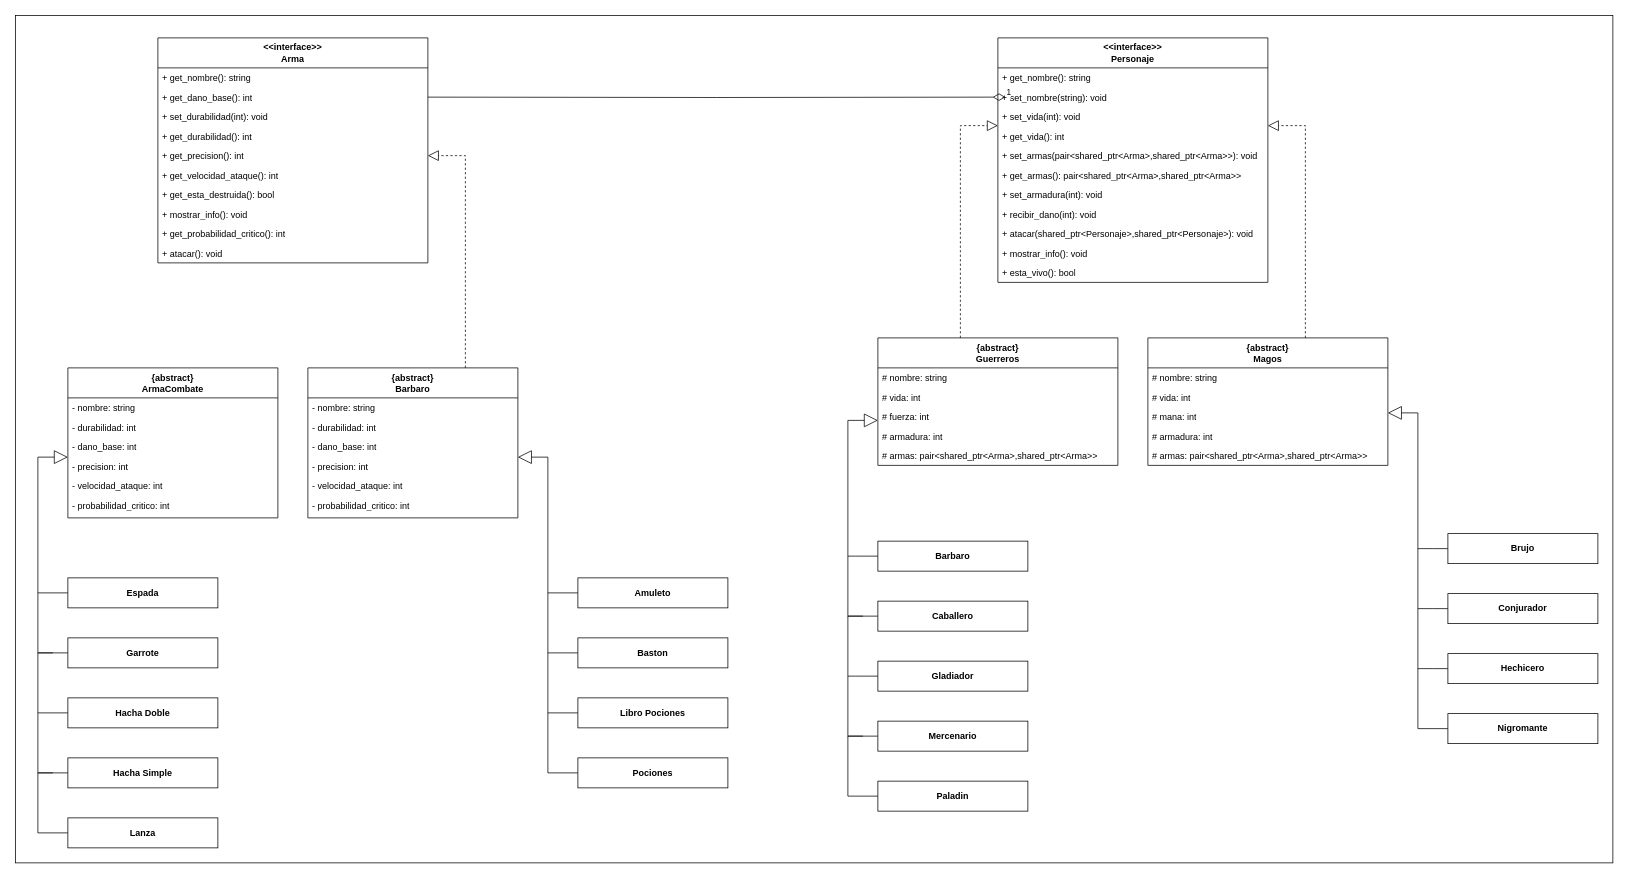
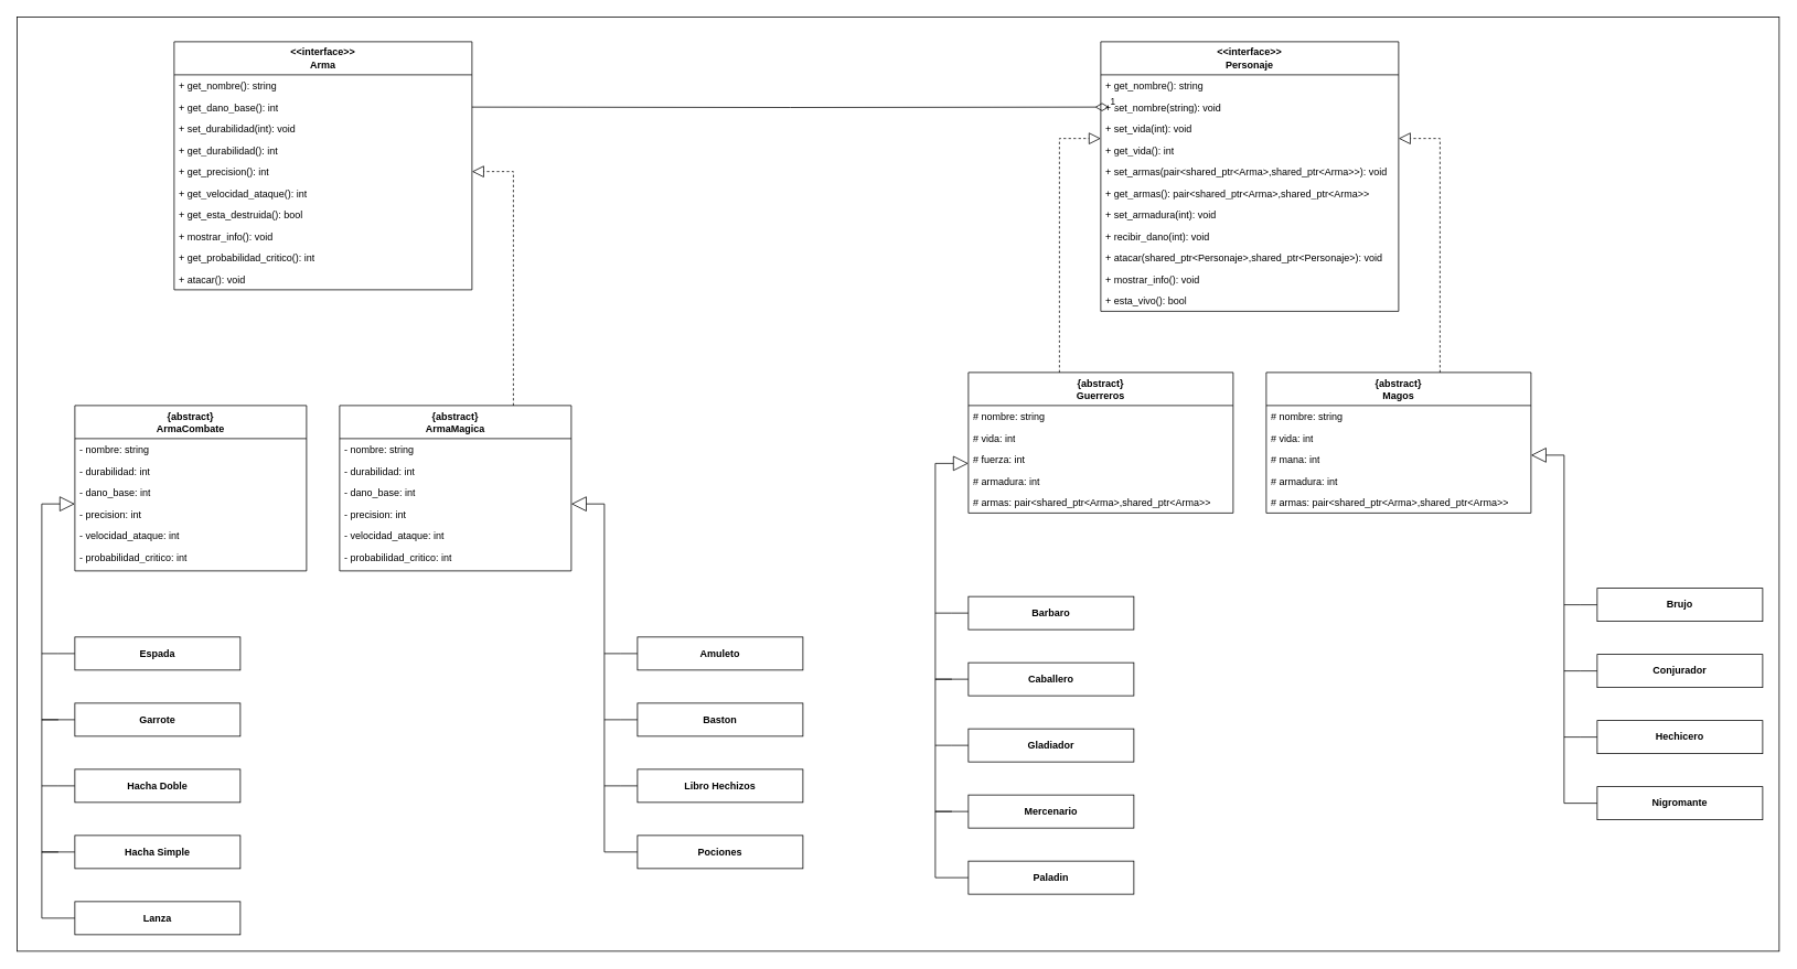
- <mxCell id="34" value="{abstract}&lt;div&gt;Barbaro&lt;/div&gt;" style="swimlane;fontStyle=1;align=center;verticalAlign=top;childLayout=stackLayout;horizontal=1;startSize=40;horizontalStack=0;resizeParent=1;resizeParentMax=0;resizeLast=0;collapsible=1;marginBottom=0;whiteSpace=wrap;html=1;" vertex="1" parent="1"><mxGeometry x="410" y="490" width="280" height="200" as="geometry" /></mxCell>
+ <mxCell id="34" value="{abstract}&lt;div&gt;ArmaMagica&lt;/div&gt;" style="swimlane;fontStyle=1;align=center;verticalAlign=top;childLayout=stackLayout;horizontal=1;startSize=40;horizontalStack=0;resizeParent=1;resizeParentMax=0;resizeLast=0;collapsible=1;marginBottom=0;whiteSpace=wrap;html=1;" vertex="1" parent="1"><mxGeometry x="410" y="490" width="280" height="200" as="geometry" /></mxCell>
- <mxCell id="59" value="Libro Pociones" style="html=1;whiteSpace=wrap;fontStyle=1;align=center;" vertex="1" parent="1"><mxGeometry x="770.03" y="930" width="200" height="40" as="geometry" /></mxCell>
+ <mxCell id="59" value="Libro Hechizos" style="html=1;whiteSpace=wrap;fontStyle=1;align=center;" vertex="1" parent="1"><mxGeometry x="770.03" y="930" width="200" height="40" as="geometry" /></mxCell>
